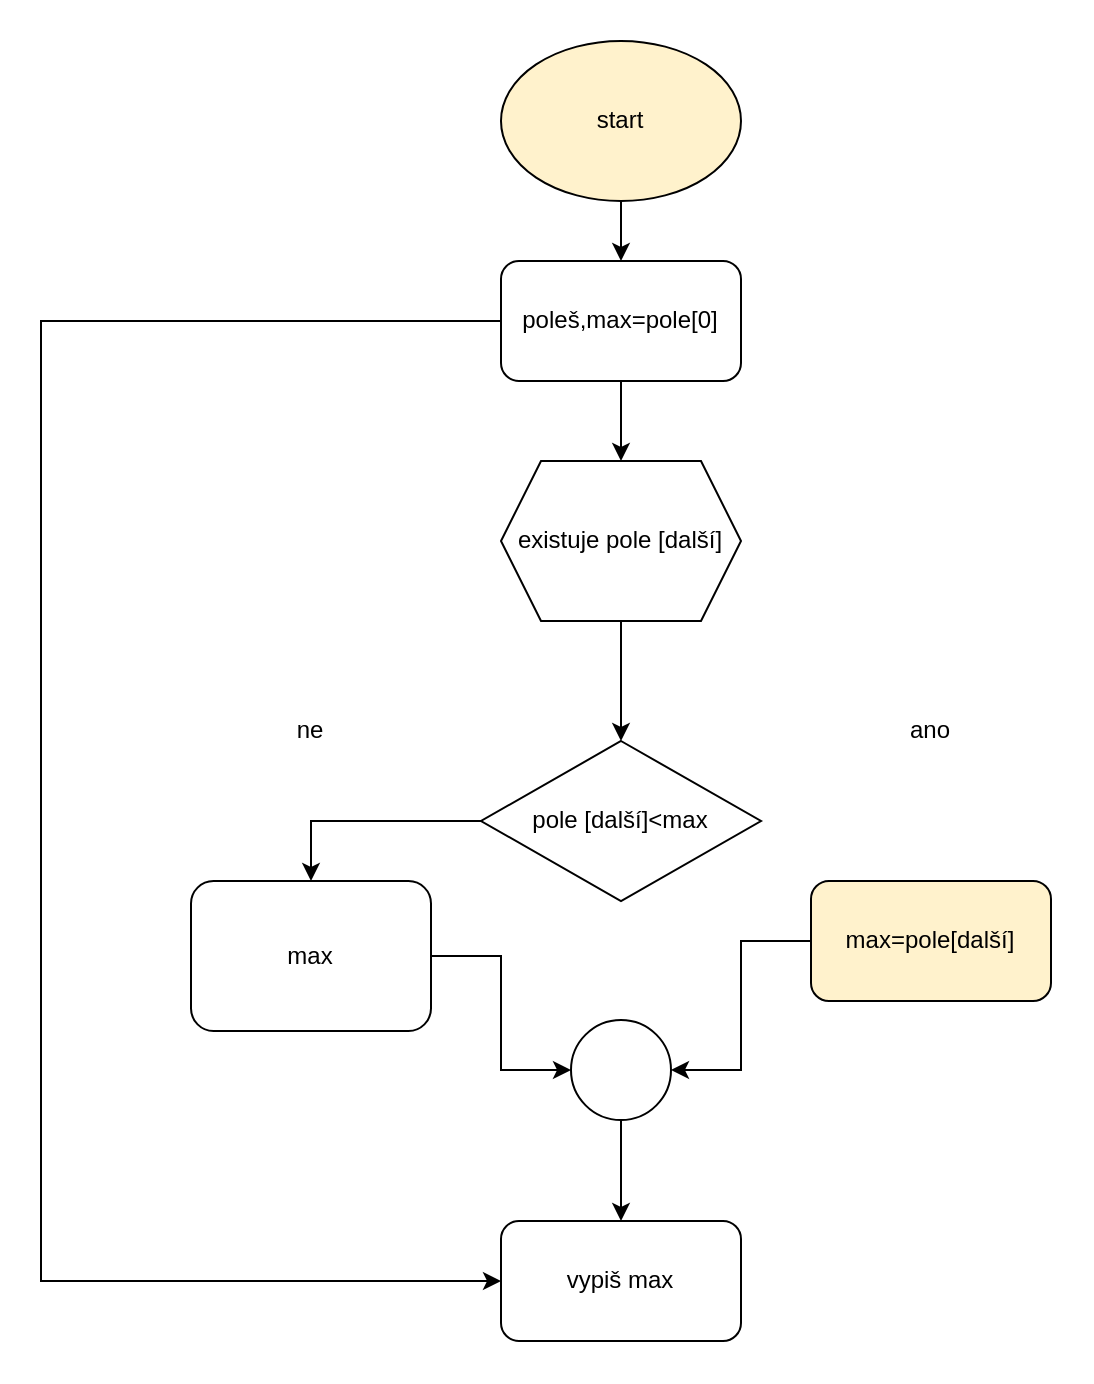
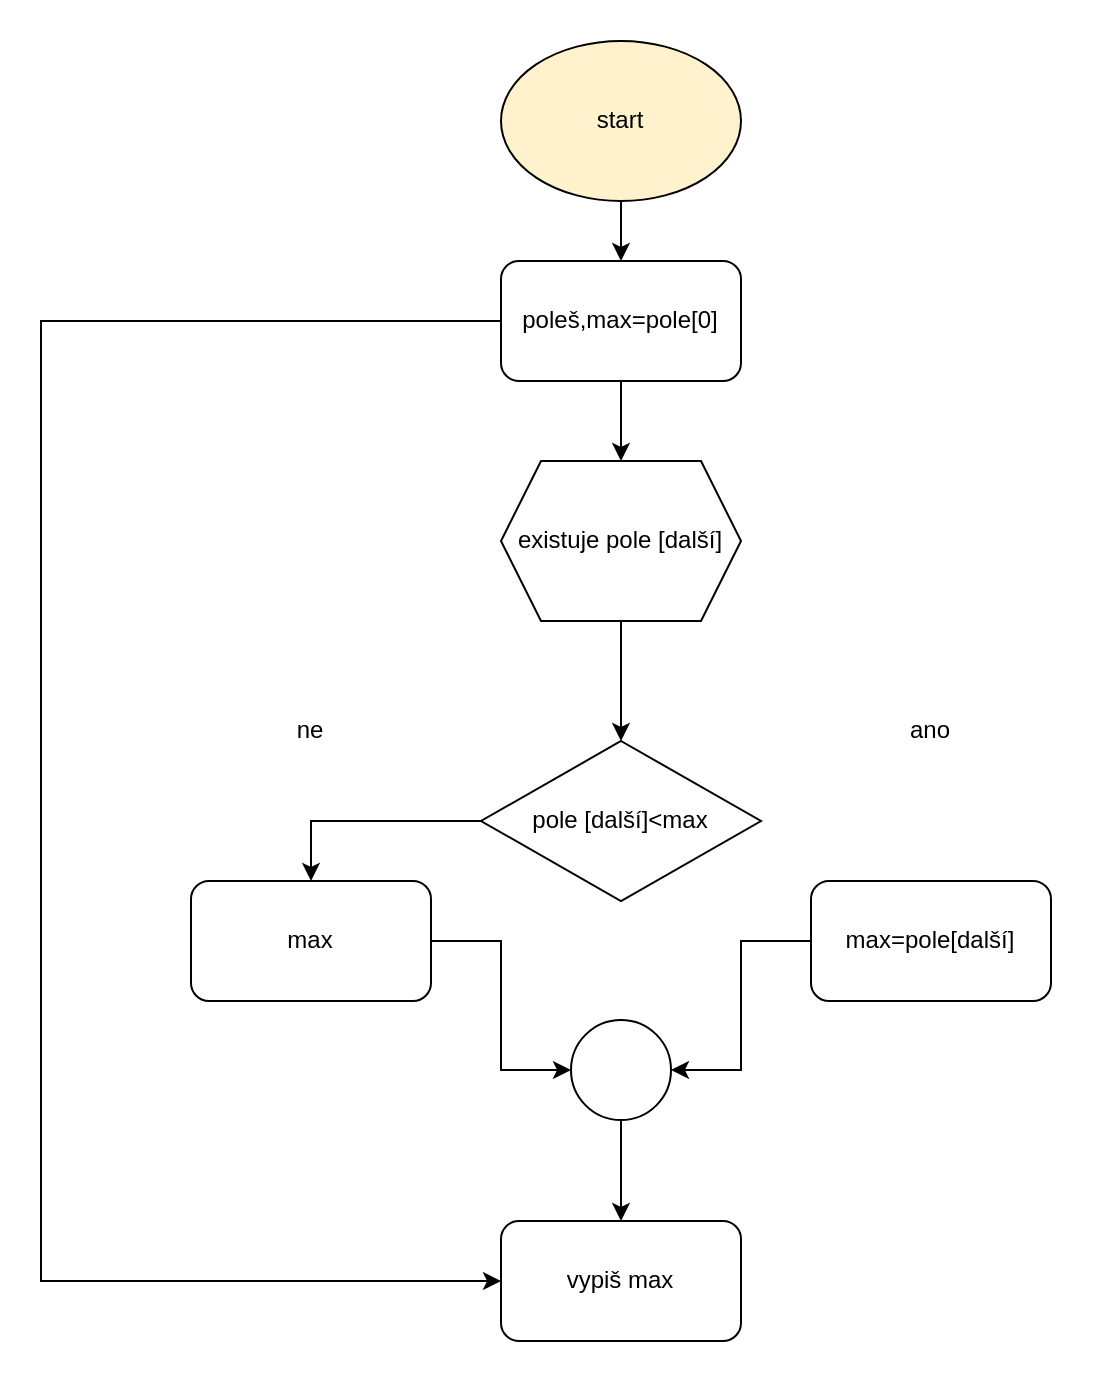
- <mxCell id="12" value="max=pole[další]" style="rounded=1;whiteSpace=wrap;html=1;fillColor=#fff2cc;" vertex="1" parent="1"><mxGeometry x="405" y="440" width="120" height="60" as="geometry" /></mxCell>
+ <mxCell id="12" value="max=pole[další]" style="rounded=1;whiteSpace=wrap;html=1;" vertex="1" parent="1"><mxGeometry x="405" y="440" width="120" height="60" as="geometry" /></mxCell>
- <mxCell id="10" value="max" style="rounded=1;whiteSpace=wrap;html=1;" vertex="1" parent="1"><mxGeometry x="95" y="440" width="120" height="75" as="geometry" /></mxCell>
+ <mxCell id="10" value="max" style="rounded=1;whiteSpace=wrap;html=1;" vertex="1" parent="1"><mxGeometry x="95" y="440" width="120" height="60" as="geometry" /></mxCell>
